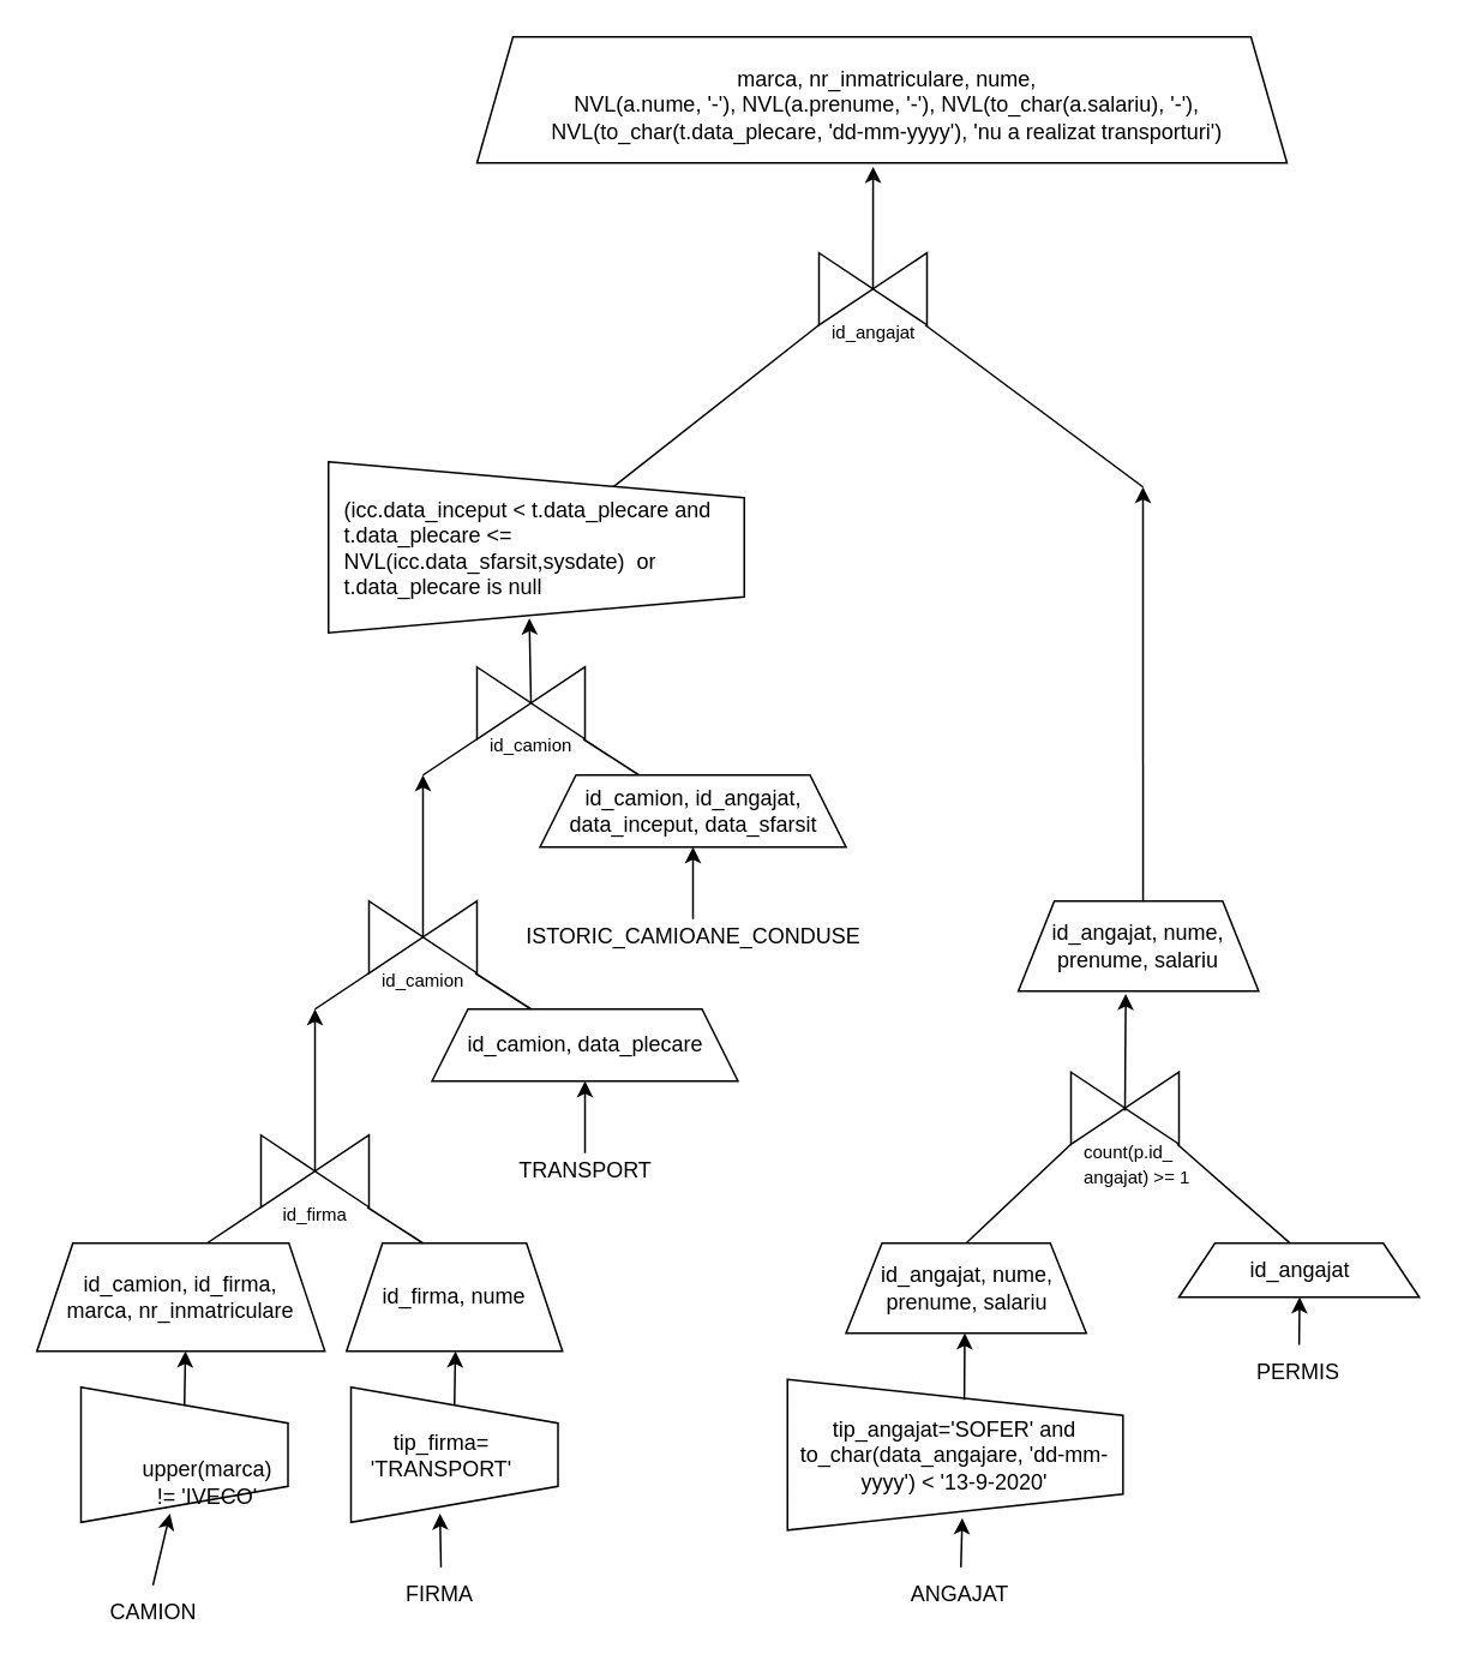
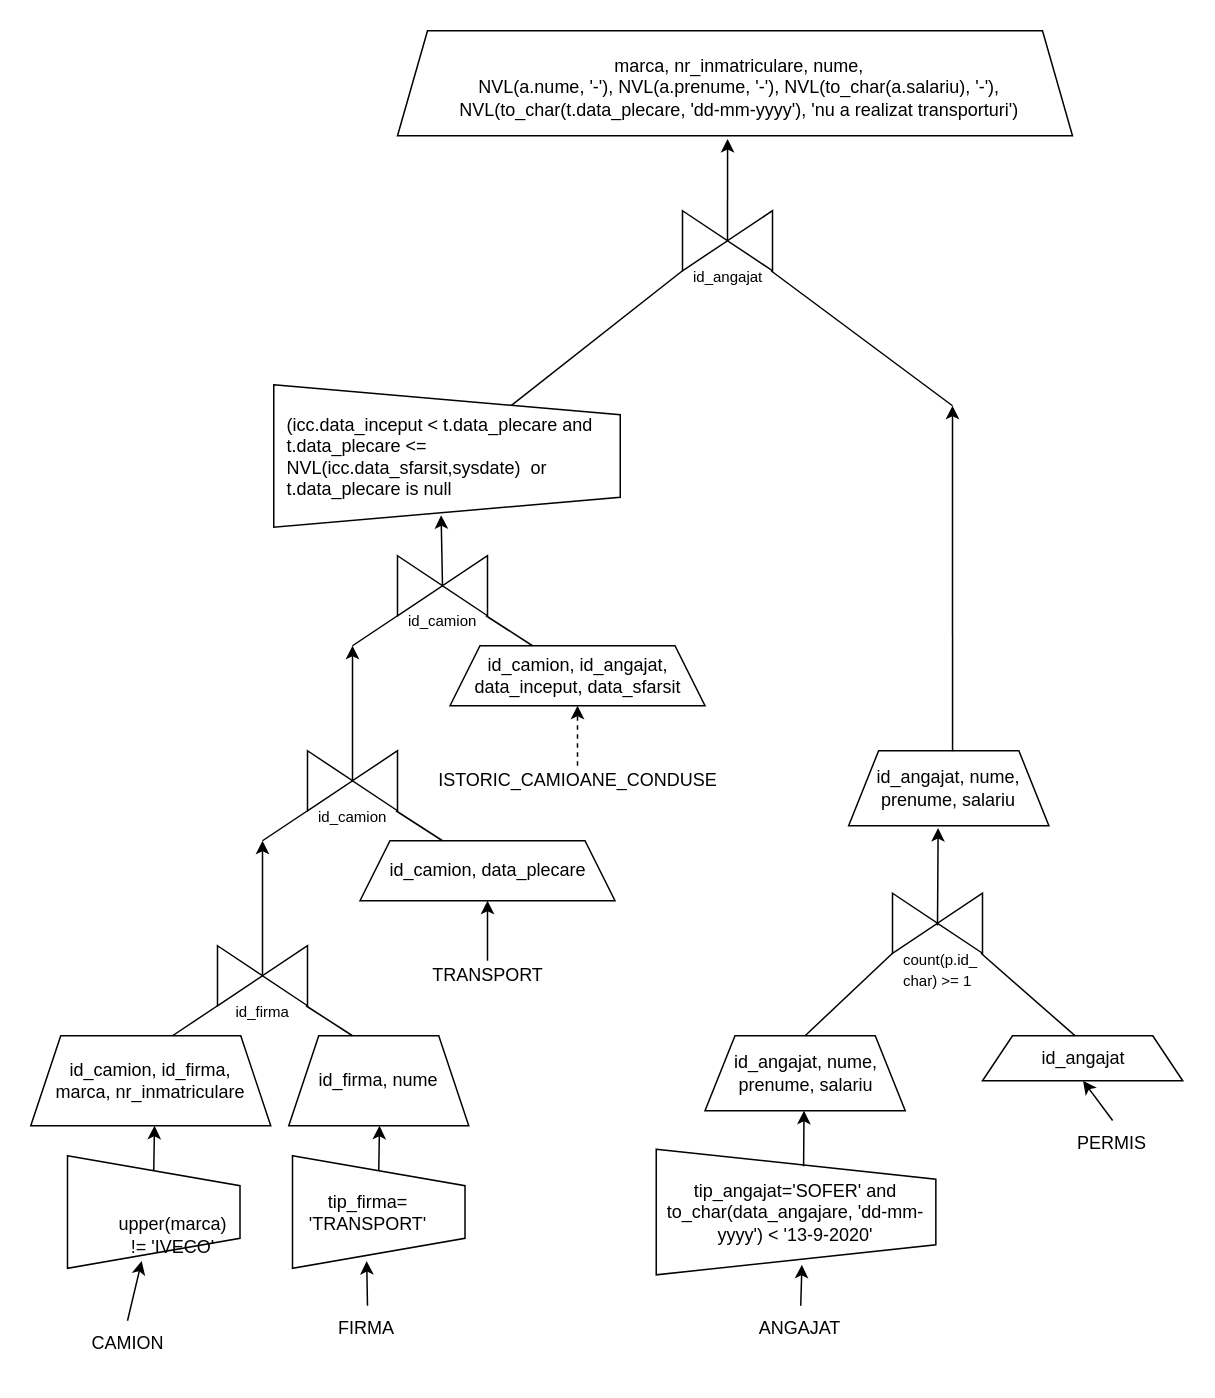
- <mxCell id="36" value="" style="endArrow=classic;html=1;entryX=0.5;entryY=1;entryDx=0;entryDy=0;exitX=0.5;exitY=0;exitDx=0;exitDy=0;" parent="1" source="34" target="35" edge="1"><mxGeometry width="50" height="50" relative="1" as="geometry"><mxPoint x="374.5" y="550" as="sourcePoint" /><mxPoint x="424.5" y="500" as="targetPoint" /></mxGeometry></mxCell>
+ <mxCell id="36" value="" style="endArrow=classic;html=1;entryX=0.5;entryY=1;entryDx=0;entryDy=0;exitX=0.5;exitY=0;exitDx=0;exitDy=0;dashed=1;" parent="1" source="34" target="35" edge="1"><mxGeometry width="50" height="50" relative="1" as="geometry"><mxPoint x="374.5" y="550" as="sourcePoint" /><mxPoint x="424.5" y="500" as="targetPoint" /></mxGeometry></mxCell>
- <mxCell id="63" value="&lt;div&gt;&lt;font style=&quot;font-size: 10px&quot;&gt;count(p.id_&lt;/font&gt;&lt;/div&gt;&lt;div&gt;&lt;font style=&quot;font-size: 10px&quot;&gt;angajat) &amp;gt;= 1&lt;/font&gt;&lt;/div&gt;" style="text;whiteSpace=wrap;html=1;" parent="1" vertex="1"><mxGeometry x="599.5" y="625" width="65" height="30" as="geometry" /></mxCell>
+ <mxCell id="63" value="&lt;div&gt;&lt;font style=&quot;font-size: 10px&quot;&gt;count(p.id_&lt;/font&gt;&lt;/div&gt;&lt;div&gt;&lt;font style=&quot;font-size: 10px&quot;&gt;char) &amp;gt;= 1&lt;/font&gt;&lt;/div&gt;" style="text;whiteSpace=wrap;html=1;" parent="1" vertex="1"><mxGeometry x="599.5" y="625" width="65" height="30" as="geometry" /></mxCell>
- <mxCell id="56" value="PERMIS" style="text;html=1;align=center;verticalAlign=middle;whiteSpace=wrap;rounded=0;" parent="1" vertex="1"><mxGeometry x="676.25" y="746.5" width="90" height="30" as="geometry" /></mxCell>
+ <mxCell id="56" value="PERMIS" style="text;html=1;align=center;verticalAlign=middle;whiteSpace=wrap;rounded=0;" parent="1" vertex="1"><mxGeometry x="696.25" y="746.5" width="90" height="30" as="geometry" /></mxCell>
